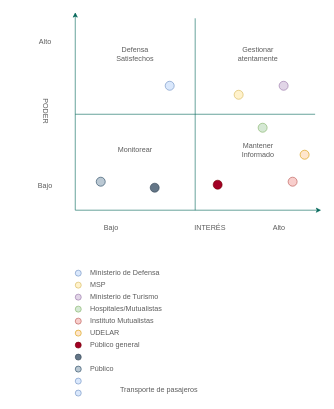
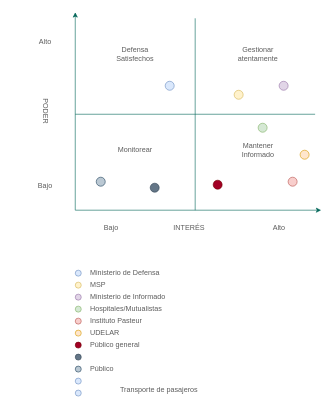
- <mxCell id="9" value="&lt;div&gt;INTERÉS&lt;/div&gt;" style="text;html=1;strokeColor=none;fillColor=none;align=center;verticalAlign=middle;whiteSpace=wrap;rounded=0;fontColor=#5C5C5C;" parent="1" vertex="1"><mxGeometry x="295" y="370" width="40" height="20" as="geometry" /></mxCell>
+ <mxCell id="9" value="&lt;div&gt;INTERÉS&lt;/div&gt;" style="text;html=1;strokeColor=none;fillColor=none;align=center;verticalAlign=middle;whiteSpace=wrap;rounded=0;fontColor=#5C5C5C;" parent="1" vertex="1"><mxGeometry x="260" y="370" width="40" height="20" as="geometry" /></mxCell>
- <mxCell id="21" value="Ministerio de Turismo" style="text;html=1;strokeColor=none;fillColor=none;align=left;verticalAlign=middle;whiteSpace=wrap;rounded=0;fontColor=#5C5C5C;" vertex="1" parent="1"><mxGeometry x="112.5" y="485" width="177.5" height="20" as="geometry" /></mxCell>
+ <mxCell id="21" value="Ministerio de Informado" style="text;html=1;strokeColor=none;fillColor=none;align=left;verticalAlign=middle;whiteSpace=wrap;rounded=0;fontColor=#5C5C5C;" vertex="1" parent="1"><mxGeometry x="112.5" y="485" width="177.5" height="20" as="geometry" /></mxCell>
- <mxCell id="22" value="Instituto Mutualistas" style="text;html=1;strokeColor=none;fillColor=none;align=left;verticalAlign=middle;whiteSpace=wrap;rounded=0;fontColor=#5C5C5C;" vertex="1" parent="1"><mxGeometry x="112.5" y="525" width="180" height="20" as="geometry" /></mxCell>
+ <mxCell id="22" value="Instituto Pasteur" style="text;html=1;strokeColor=none;fillColor=none;align=left;verticalAlign=middle;whiteSpace=wrap;rounded=0;fontColor=#5C5C5C;" vertex="1" parent="1"><mxGeometry x="112.5" y="525" width="180" height="20" as="geometry" /></mxCell>
